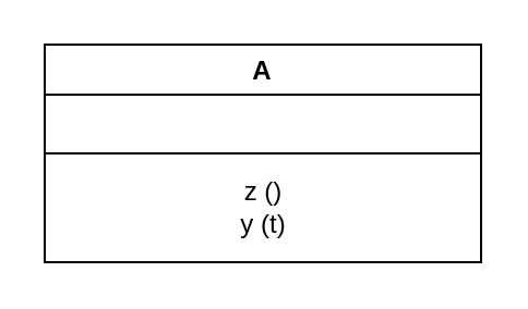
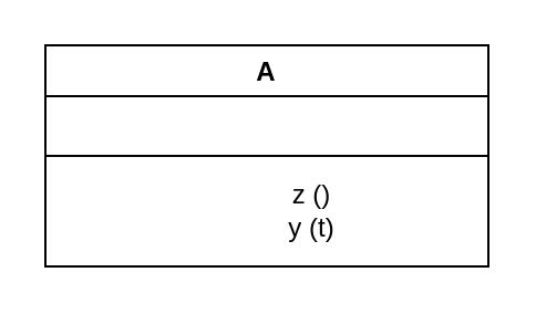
- <mxCell id="3" value="z ()&lt;br&gt;y (t)" style="text;html=1;align=center;verticalAlign=middle;resizable=0;points=[];autosize=1;strokeColor=none;fillColor=none;" parent="2" vertex="1"><mxGeometry x="80" y="60" width="40" height="30" as="geometry" /></mxCell>
+ <mxCell id="3" value="z ()&lt;br&gt;y (t)" style="text;html=1;align=center;verticalAlign=middle;resizable=0;points=[];autosize=1;strokeColor=none;fillColor=none;" parent="2" vertex="1"><mxGeometry x="100" y="60" width="40" height="30" as="geometry" /></mxCell>
